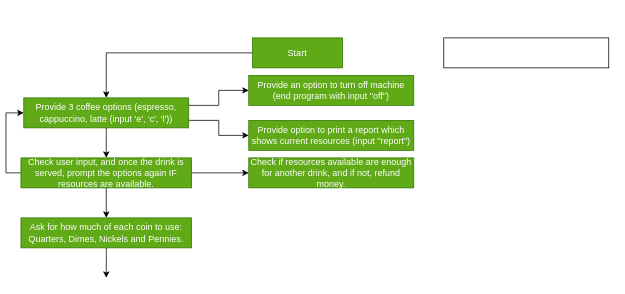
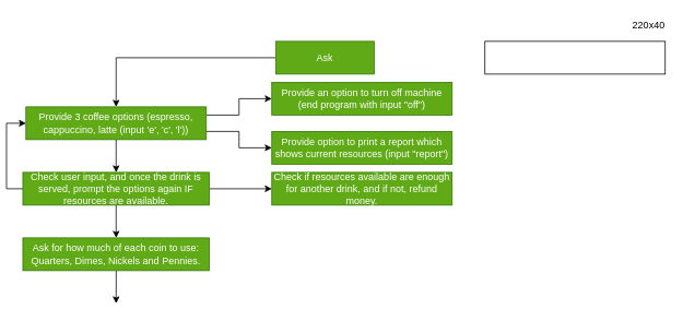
+ <mxCell id="17" value="220x40" style="text;html=1;strokeColor=none;fillColor=none;align=center;verticalAlign=middle;whiteSpace=wrap;rounded=0;" parent="1" vertex="1"><mxGeometry x="764" y="20" width="40" height="20" as="geometry" /></mxCell>
- <mxCell id="3" value="Start" style="rounded=0;whiteSpace=wrap;html=1;fillColor=#60a917;strokeColor=#2D7600;fontColor=#ffffff;" parent="1" vertex="1"><mxGeometry x="329" y="50" width="120" height="40" as="geometry" /></mxCell>
+ <mxCell id="3" value="Ask" style="rounded=0;whiteSpace=wrap;html=1;fillColor=#60a917;strokeColor=#2D7600;fontColor=#ffffff;" parent="1" vertex="1"><mxGeometry x="329" y="50" width="120" height="40" as="geometry" /></mxCell>
